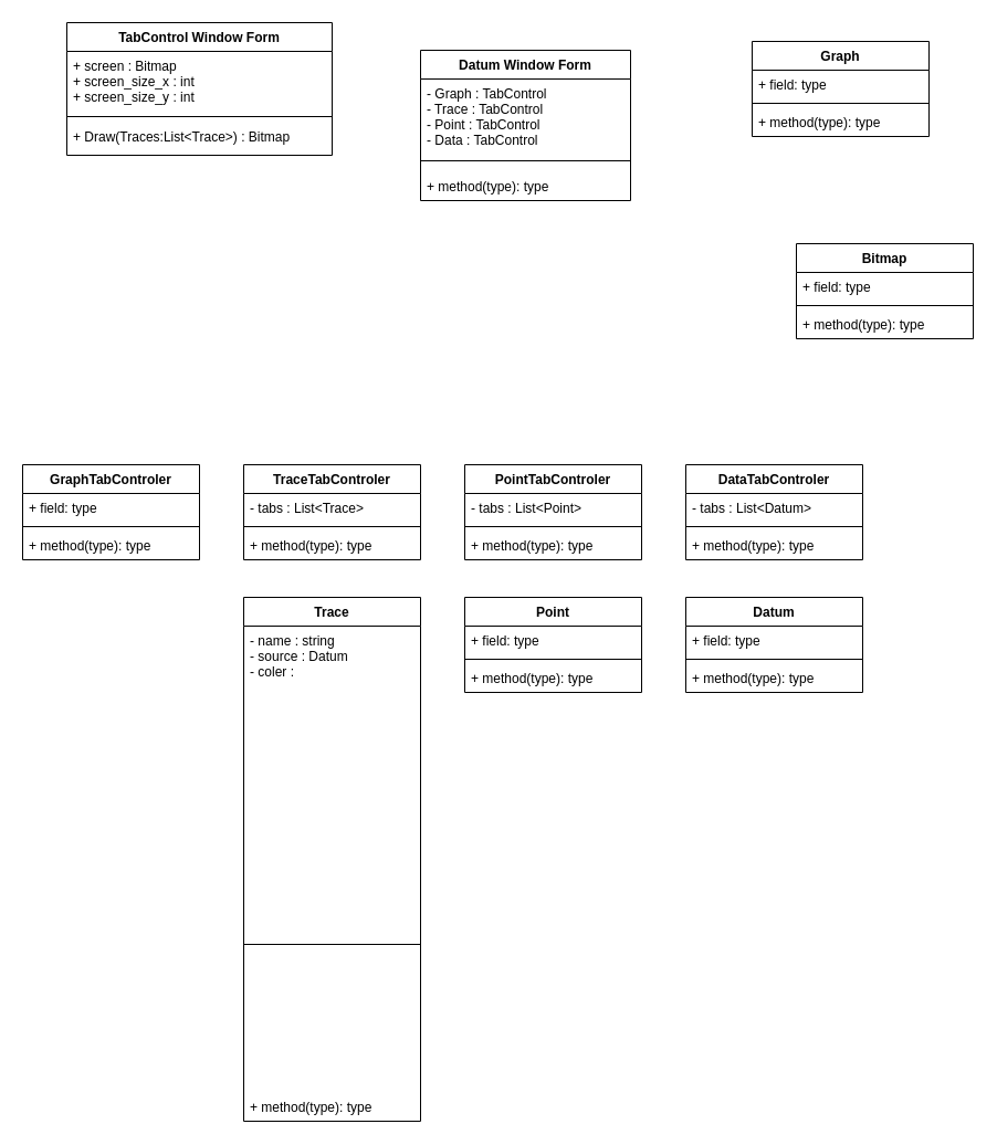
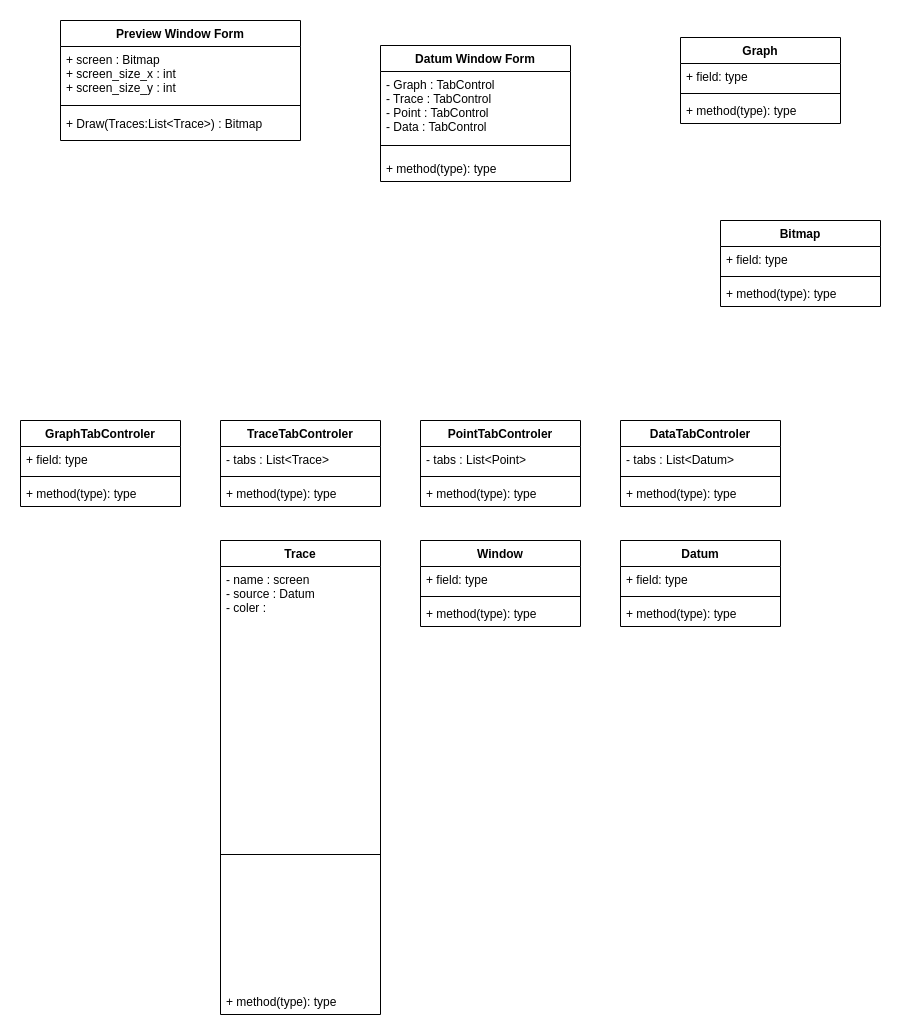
- <mxCell id="2" value="TabControl Window Form" style="swimlane;fontStyle=1;align=center;verticalAlign=top;childLayout=stackLayout;horizontal=1;startSize=26;horizontalStack=0;resizeParent=1;resizeParentMax=0;resizeLast=0;collapsible=1;marginBottom=0;" vertex="1" parent="1"><mxGeometry x="60" y="20" width="240" height="120" as="geometry" /></mxCell>
+ <mxCell id="2" value="Preview Window Form" style="swimlane;fontStyle=1;align=center;verticalAlign=top;childLayout=stackLayout;horizontal=1;startSize=26;horizontalStack=0;resizeParent=1;resizeParentMax=0;resizeLast=0;collapsible=1;marginBottom=0;" vertex="1" parent="1"><mxGeometry x="60" y="20" width="240" height="120" as="geometry" /></mxCell>
- <mxCell id="38" value="Point" style="swimlane;fontStyle=1;align=center;verticalAlign=top;childLayout=stackLayout;horizontal=1;startSize=26;horizontalStack=0;resizeParent=1;resizeParentMax=0;resizeLast=0;collapsible=1;marginBottom=0;" vertex="1" parent="1"><mxGeometry x="420" y="540" width="160" height="86" as="geometry" /></mxCell>
+ <mxCell id="38" value="Window" style="swimlane;fontStyle=1;align=center;verticalAlign=top;childLayout=stackLayout;horizontal=1;startSize=26;horizontalStack=0;resizeParent=1;resizeParentMax=0;resizeLast=0;collapsible=1;marginBottom=0;" vertex="1" parent="1"><mxGeometry x="420" y="540" width="160" height="86" as="geometry" /></mxCell>
- <mxCell id="35" value="- name : string&#10;- source : Datum&#10;- coler : " style="text;strokeColor=none;fillColor=none;align=left;verticalAlign=top;spacingLeft=4;spacingRight=4;overflow=hidden;rotatable=0;points=[[0,0.5],[1,0.5]];portConstraint=eastwest;" vertex="1" parent="34"><mxGeometry y="26" width="160" height="154" as="geometry" /></mxCell>
+ <mxCell id="35" value="- name : screen&#10;- source : Datum&#10;- coler : " style="text;strokeColor=none;fillColor=none;align=left;verticalAlign=top;spacingLeft=4;spacingRight=4;overflow=hidden;rotatable=0;points=[[0,0.5],[1,0.5]];portConstraint=eastwest;" vertex="1" parent="34"><mxGeometry y="26" width="160" height="154" as="geometry" /></mxCell>
